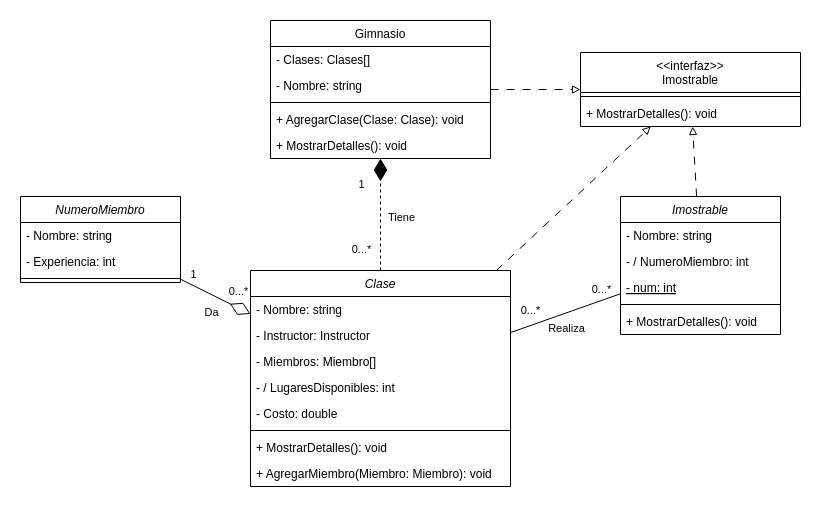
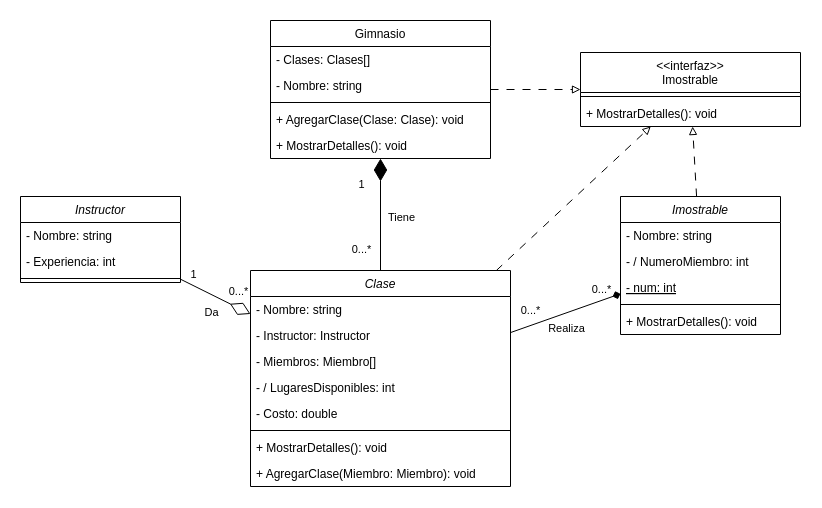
- <mxCell id="23" value="NumeroMiembro" style="swimlane;fontStyle=2;align=center;verticalAlign=top;childLayout=stackLayout;horizontal=1;startSize=26;horizontalStack=0;resizeParent=1;resizeLast=0;collapsible=1;marginBottom=0;rounded=0;shadow=0;strokeWidth=1;" vertex="1" parent="1"><mxGeometry x="20" y="196" width="160" height="86" as="geometry"><mxRectangle x="230" y="140" width="160" height="26" as="alternateBounds" /></mxGeometry></mxCell>
+ <mxCell id="23" value="Instructor" style="swimlane;fontStyle=2;align=center;verticalAlign=top;childLayout=stackLayout;horizontal=1;startSize=26;horizontalStack=0;resizeParent=1;resizeLast=0;collapsible=1;marginBottom=0;rounded=0;shadow=0;strokeWidth=1;" vertex="1" parent="1"><mxGeometry x="20" y="196" width="160" height="86" as="geometry"><mxRectangle x="230" y="140" width="160" height="26" as="alternateBounds" /></mxGeometry></mxCell>
- <mxCell id="35" value="" style="endArrow=diamondThin;html=1;rounded=0;endFill=1;endSize=20;dashed=1;" edge="1" parent="1" source="2" target="11"><mxGeometry width="50" height="50" relative="1" as="geometry"><mxPoint x="440" y="260" as="sourcePoint" /><mxPoint x="490" y="210" as="targetPoint" /></mxGeometry></mxCell>
+ <mxCell id="35" value="" style="endArrow=diamondThin;html=1;rounded=0;endFill=1;endSize=20;" edge="1" parent="1" source="2" target="11"><mxGeometry width="50" height="50" relative="1" as="geometry"><mxPoint x="440" y="260" as="sourcePoint" /><mxPoint x="490" y="210" as="targetPoint" /></mxGeometry></mxCell>
- <mxCell id="27" value="" style="endArrow=none;html=1;rounded=0;" edge="1" parent="1" source="2" target="17"><mxGeometry width="50" height="50" relative="1" as="geometry"><mxPoint x="540" y="260" as="sourcePoint" /><mxPoint x="590" y="210" as="targetPoint" /></mxGeometry></mxCell>
+ <mxCell id="27" value="" style="endArrow=diamond;html=1;rounded=0;" edge="1" parent="1" source="2" target="17"><mxGeometry width="50" height="50" relative="1" as="geometry"><mxPoint x="540" y="260" as="sourcePoint" /><mxPoint x="590" y="210" as="targetPoint" /></mxGeometry></mxCell>
- <mxCell id="10" value="+ AgregarMiembro(Miembro: Miembro): void" style="text;align=left;verticalAlign=top;spacingLeft=4;spacingRight=4;overflow=hidden;rotatable=0;points=[[0,0.5],[1,0.5]];portConstraint=eastwest;" vertex="1" parent="2"><mxGeometry y="190" width="260" height="26" as="geometry" /></mxCell>
+ <mxCell id="10" value="+ AgregarClase(Miembro: Miembro): void" style="text;align=left;verticalAlign=top;spacingLeft=4;spacingRight=4;overflow=hidden;rotatable=0;points=[[0,0.5],[1,0.5]];portConstraint=eastwest;" vertex="1" parent="2"><mxGeometry y="190" width="260" height="26" as="geometry" /></mxCell>
